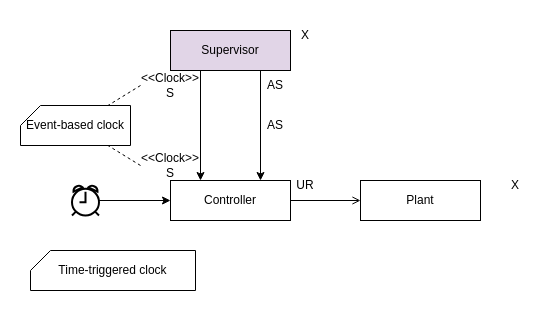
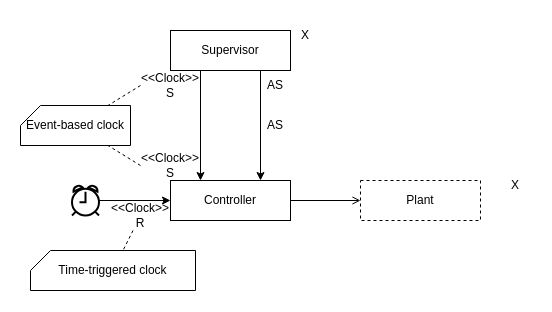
- <mxCell id="4" value="Supervisor" style="rounded=0;whiteSpace=wrap;html=1;fillColor=#e1d5e7;" parent="1" vertex="1"><mxGeometry x="170" y="30" width="120" height="40" as="geometry" /></mxCell>
+ <mxCell id="4" value="Supervisor" style="rounded=0;whiteSpace=wrap;html=1;" parent="1" vertex="1"><mxGeometry x="170" y="30" width="120" height="40" as="geometry" /></mxCell>
- <mxCell id="14" value="UR" style="text;html=1;strokeColor=none;fillColor=none;align=center;verticalAlign=middle;whiteSpace=wrap;rounded=0;" parent="1" vertex="1"><mxGeometry x="290" y="170" width="30" height="30" as="geometry" /></mxCell>
- <mxCell id="7" value="Plant" style="rounded=0;whiteSpace=wrap;html=1;" parent="1" vertex="1"><mxGeometry x="360" y="180" width="120" height="40" as="geometry" /></mxCell>
+ <mxCell id="7" value="Plant" style="rounded=0;whiteSpace=wrap;html=1;dashed=1;" parent="1" vertex="1"><mxGeometry x="360" y="180" width="120" height="40" as="geometry" /></mxCell>
+ <mxCell id="12" value="&amp;lt;&amp;lt;Clock&amp;gt;&amp;gt; R" style="text;html=1;strokeColor=none;fillColor=none;align=center;verticalAlign=middle;whiteSpace=wrap;rounded=0;" parent="1" vertex="1"><mxGeometry x="110" y="200" width="60" height="30" as="geometry" /></mxCell>
+ <mxCell id="21" value="" style="endArrow=none;dashed=1;html=1;rounded=0;" parent="1" source="12" target="20" edge="1"><mxGeometry width="50" height="50" relative="1" as="geometry"><mxPoint x="430" y="160" as="sourcePoint" /><mxPoint x="480" y="110" as="targetPoint" /></mxGeometry></mxCell>
